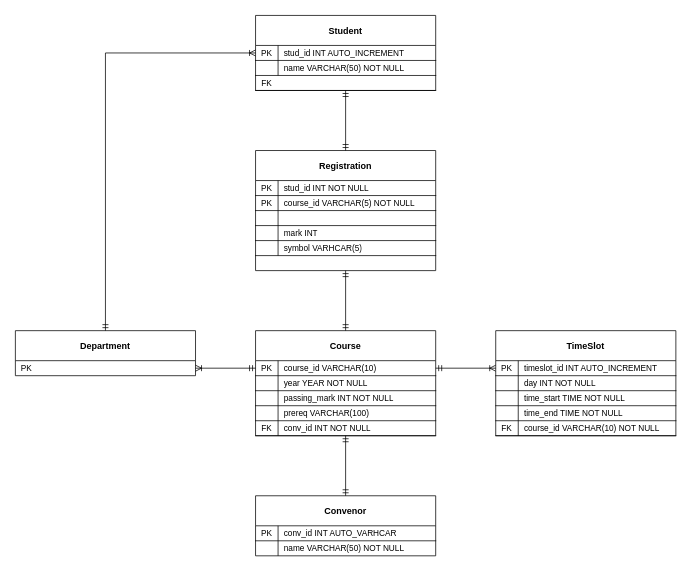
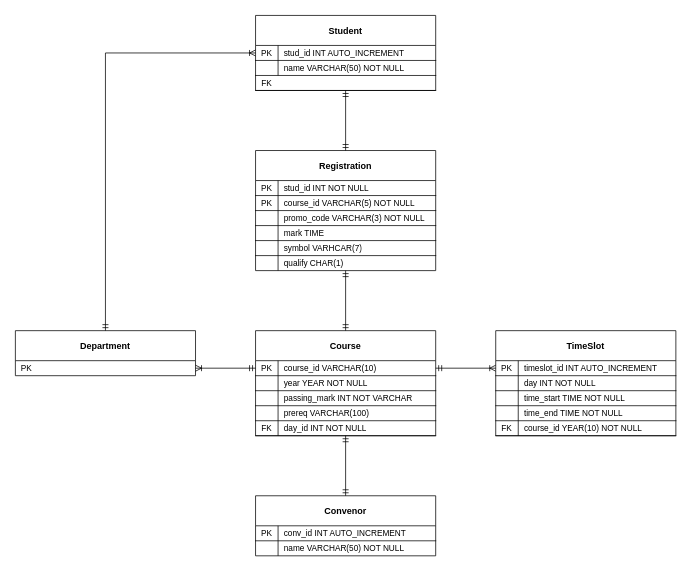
+ <mxCell id="50" value="promo_code VARCHAR(3) NOT NULL" style="shape=partialRectangle;connectable=0;fillColor=none;top=0;left=0;bottom=0;right=0;align=left;spacingLeft=6;fontStyle=0;overflow=hidden;fontSize=11;" parent="48" vertex="1"><mxGeometry x="30" width="210" height="20" as="geometry"><mxRectangle width="210" height="20" as="alternateBounds" /></mxGeometry></mxCell>
- <mxCell id="53" value="mark INT" style="shape=partialRectangle;connectable=0;fillColor=none;top=0;left=0;bottom=0;right=0;align=left;spacingLeft=6;fontStyle=0;overflow=hidden;whiteSpace=wrap;html=1;fontSize=11;" parent="51" vertex="1"><mxGeometry x="30" width="210" height="20" as="geometry"><mxRectangle width="210" height="20" as="alternateBounds" /></mxGeometry></mxCell>
+ <mxCell id="53" value="mark TIME" style="shape=partialRectangle;connectable=0;fillColor=none;top=0;left=0;bottom=0;right=0;align=left;spacingLeft=6;fontStyle=0;overflow=hidden;whiteSpace=wrap;html=1;fontSize=11;" parent="51" vertex="1"><mxGeometry x="30" width="210" height="20" as="geometry"><mxRectangle width="210" height="20" as="alternateBounds" /></mxGeometry></mxCell>
- <mxCell id="56" value="symbol VARHCAR(5)" style="shape=partialRectangle;connectable=0;fillColor=none;top=0;left=0;bottom=0;right=0;align=left;spacingLeft=6;fontStyle=0;overflow=hidden;whiteSpace=wrap;html=1;fontSize=11;" parent="54" vertex="1"><mxGeometry x="30" width="210" height="20" as="geometry"><mxRectangle width="210" height="20" as="alternateBounds" /></mxGeometry></mxCell>
+ <mxCell id="56" value="symbol VARHCAR(7)" style="shape=partialRectangle;connectable=0;fillColor=none;top=0;left=0;bottom=0;right=0;align=left;spacingLeft=6;fontStyle=0;overflow=hidden;whiteSpace=wrap;html=1;fontSize=11;" parent="54" vertex="1"><mxGeometry x="30" width="210" height="20" as="geometry"><mxRectangle width="210" height="20" as="alternateBounds" /></mxGeometry></mxCell>
+ <mxCell id="59" value="qualify CHAR(1)" style="shape=partialRectangle;overflow=hidden;connectable=0;fillColor=none;top=0;left=0;bottom=0;right=0;align=left;spacingLeft=6;fontSize=11;" parent="57" vertex="1"><mxGeometry x="30" width="210" height="20" as="geometry"><mxRectangle width="210" height="20" as="alternateBounds" /></mxGeometry></mxCell>
- <mxCell id="27" value="passing_mark INT NOT NULL" style="shape=partialRectangle;connectable=0;fillColor=none;top=0;left=0;bottom=0;right=0;align=left;spacingLeft=6;fontStyle=0;overflow=hidden;whiteSpace=wrap;html=1;fontSize=11;" parent="25" vertex="1"><mxGeometry x="30" width="210" height="20" as="geometry"><mxRectangle width="210" height="20" as="alternateBounds" /></mxGeometry></mxCell>
+ <mxCell id="27" value="passing_mark INT NOT VARCHAR" style="shape=partialRectangle;connectable=0;fillColor=none;top=0;left=0;bottom=0;right=0;align=left;spacingLeft=6;fontStyle=0;overflow=hidden;whiteSpace=wrap;html=1;fontSize=11;" parent="25" vertex="1"><mxGeometry x="30" width="210" height="20" as="geometry"><mxRectangle width="210" height="20" as="alternateBounds" /></mxGeometry></mxCell>
- <mxCell id="33" value="conv_id INT NOT NULL" style="shape=partialRectangle;connectable=0;fillColor=none;top=0;left=0;bottom=0;right=0;align=left;spacingLeft=6;fontStyle=0;overflow=hidden;whiteSpace=wrap;html=1;fontSize=11;" parent="31" vertex="1"><mxGeometry x="30" width="210" height="20" as="geometry"><mxRectangle width="210" height="20" as="alternateBounds" /></mxGeometry></mxCell>
+ <mxCell id="33" value="day_id INT NOT NULL" style="shape=partialRectangle;connectable=0;fillColor=none;top=0;left=0;bottom=0;right=0;align=left;spacingLeft=6;fontStyle=0;overflow=hidden;whiteSpace=wrap;html=1;fontSize=11;" parent="31" vertex="1"><mxGeometry x="30" width="210" height="20" as="geometry"><mxRectangle width="210" height="20" as="alternateBounds" /></mxGeometry></mxCell>
- <mxCell id="17" value="course_id VARCHAR(10) NOT NULL" style="shape=partialRectangle;connectable=0;fillColor=none;top=0;left=0;bottom=0;right=0;align=left;spacingLeft=6;fontStyle=0;overflow=hidden;fontSize=11;" parent="15" vertex="1"><mxGeometry x="30" width="210" height="20" as="geometry"><mxRectangle width="210" height="20" as="alternateBounds" /></mxGeometry></mxCell>
+ <mxCell id="17" value="course_id YEAR(10) NOT NULL" style="shape=partialRectangle;connectable=0;fillColor=none;top=0;left=0;bottom=0;right=0;align=left;spacingLeft=6;fontStyle=0;overflow=hidden;fontSize=11;" parent="15" vertex="1"><mxGeometry x="30" width="210" height="20" as="geometry"><mxRectangle width="210" height="20" as="alternateBounds" /></mxGeometry></mxCell>
- <mxCell id="37" value="conv_id INT AUTO_VARHCAR" style="shape=partialRectangle;overflow=hidden;connectable=0;fillColor=none;top=0;left=0;bottom=0;right=0;align=left;spacingLeft=6;fontStyle=0;fontSize=11;" parent="35" vertex="1"><mxGeometry x="30" width="210" height="20" as="geometry"><mxRectangle width="210" height="20" as="alternateBounds" /></mxGeometry></mxCell>
+ <mxCell id="37" value="conv_id INT AUTO_INCREMENT" style="shape=partialRectangle;overflow=hidden;connectable=0;fillColor=none;top=0;left=0;bottom=0;right=0;align=left;spacingLeft=6;fontStyle=0;fontSize=11;" parent="35" vertex="1"><mxGeometry x="30" width="210" height="20" as="geometry"><mxRectangle width="210" height="20" as="alternateBounds" /></mxGeometry></mxCell>
